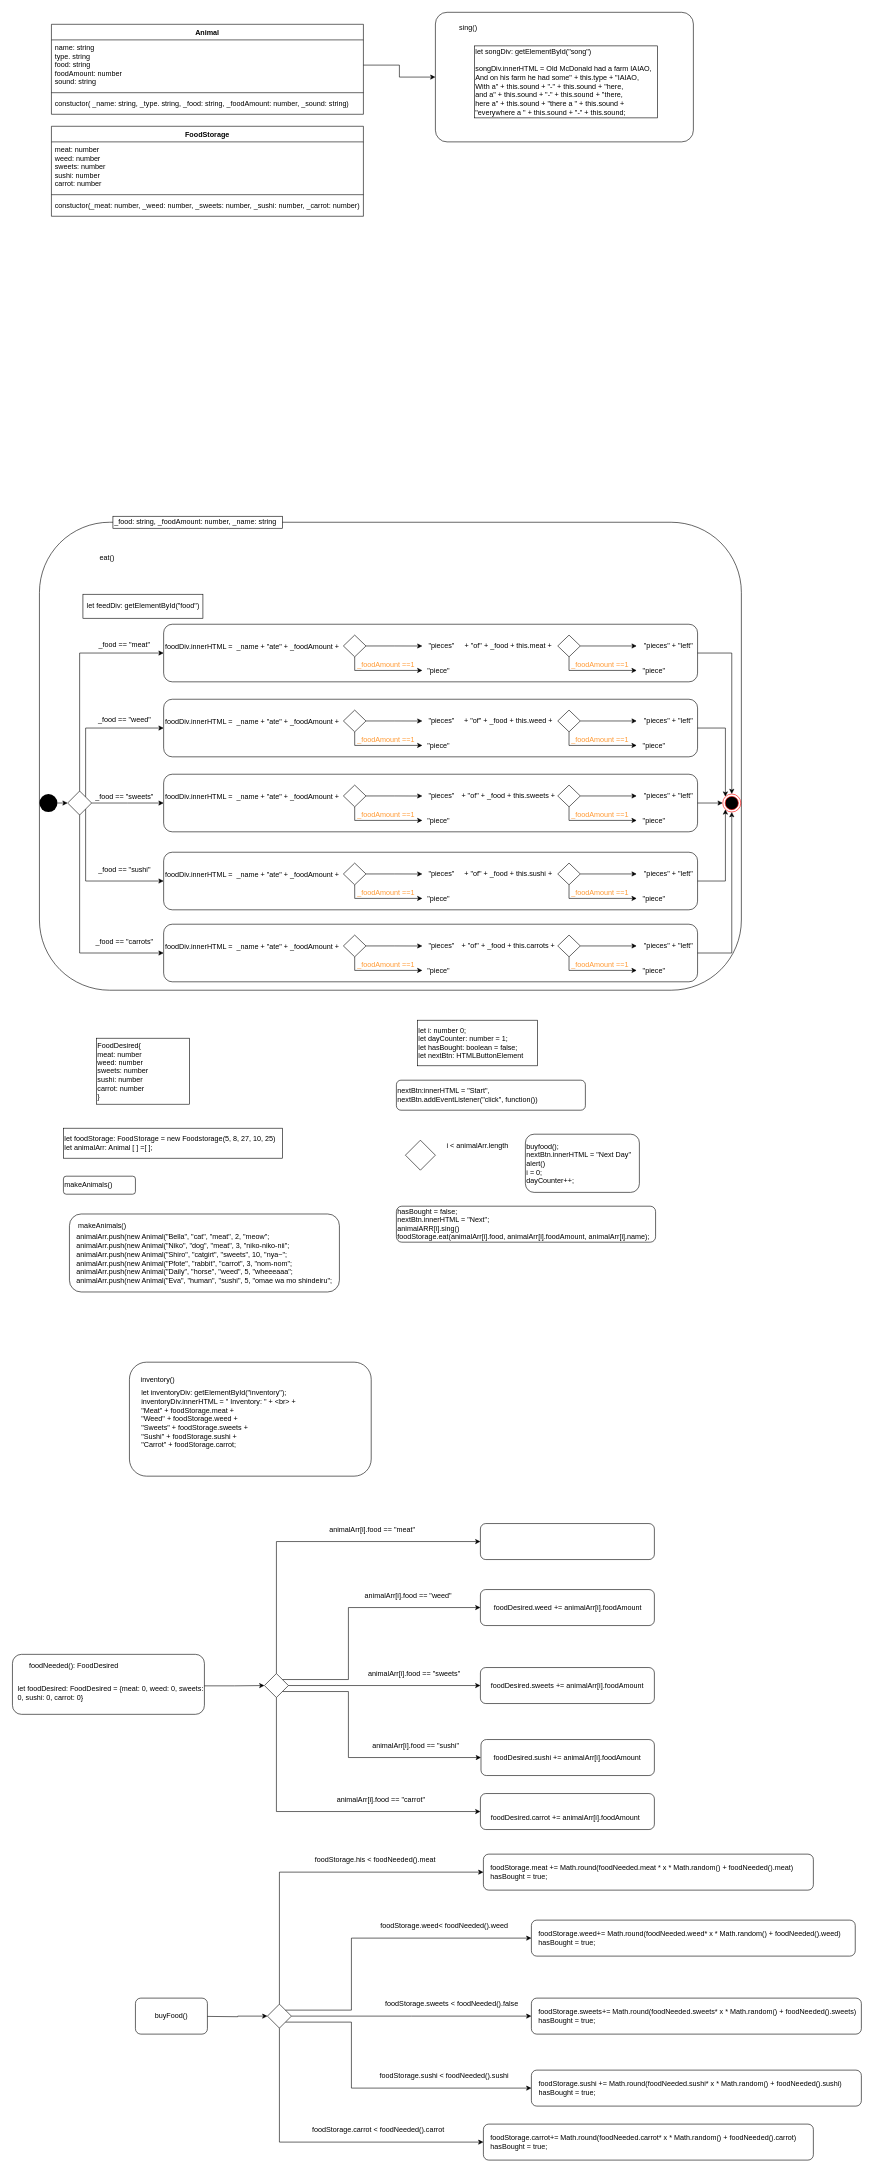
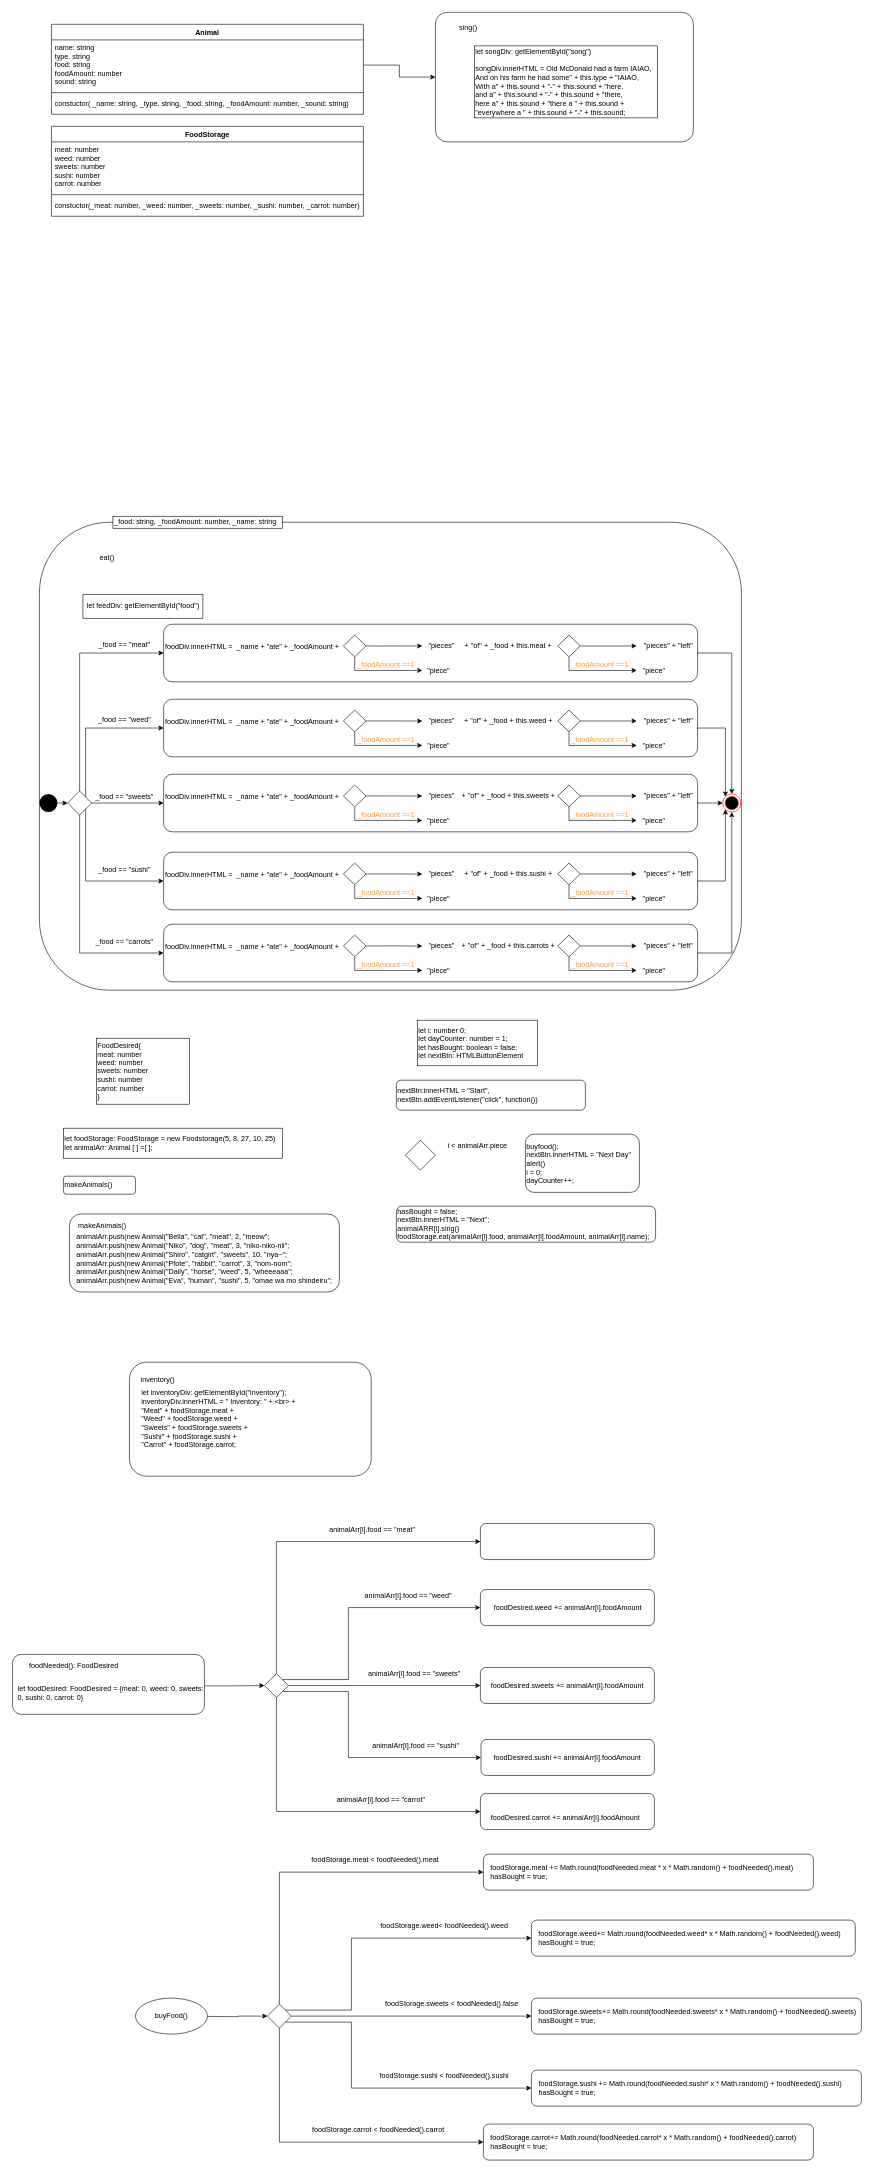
- <mxCell id="126" value="i &amp;lt; animalArr.length" style="text;html=1;strokeColor=none;fillColor=none;align=center;verticalAlign=middle;whiteSpace=wrap;rounded=0;" parent="1" vertex="1"><mxGeometry x="728.5" y="1900" width="133" height="20" as="geometry" /></mxCell>
+ <mxCell id="126" value="i &amp;lt; animalArr.piece" style="text;html=1;strokeColor=none;fillColor=none;align=center;verticalAlign=middle;whiteSpace=wrap;rounded=0;" parent="1" vertex="1"><mxGeometry x="728.5" y="1900" width="133" height="20" as="geometry" /></mxCell>
- <mxCell id="172" value="foodStorage.his &amp;lt; foodNeeded().meat" style="text;html=1;strokeColor=none;fillColor=none;align=center;verticalAlign=middle;whiteSpace=wrap;rounded=0;" vertex="1" parent="162"><mxGeometry x="280" width="240" height="20" as="geometry" /></mxCell>
+ <mxCell id="172" value="foodStorage.meat &amp;lt; foodNeeded().meat" style="text;html=1;strokeColor=none;fillColor=none;align=center;verticalAlign=middle;whiteSpace=wrap;rounded=0;" vertex="1" parent="162"><mxGeometry x="280" width="240" height="20" as="geometry" /></mxCell>
- <mxCell id="187" value="buyFood()" style="rounded=1;whiteSpace=wrap;html=1;fillColor=none;align=center;" vertex="1" parent="162"><mxGeometry y="240" width="120" height="60" as="geometry" /></mxCell>
+ <mxCell id="187" value="buyFood()" style="ellipse;whiteSpace=wrap;html=1;fillColor=none;align=center;" vertex="1" parent="162"><mxGeometry y="240" width="120" height="60" as="geometry" /></mxCell>
